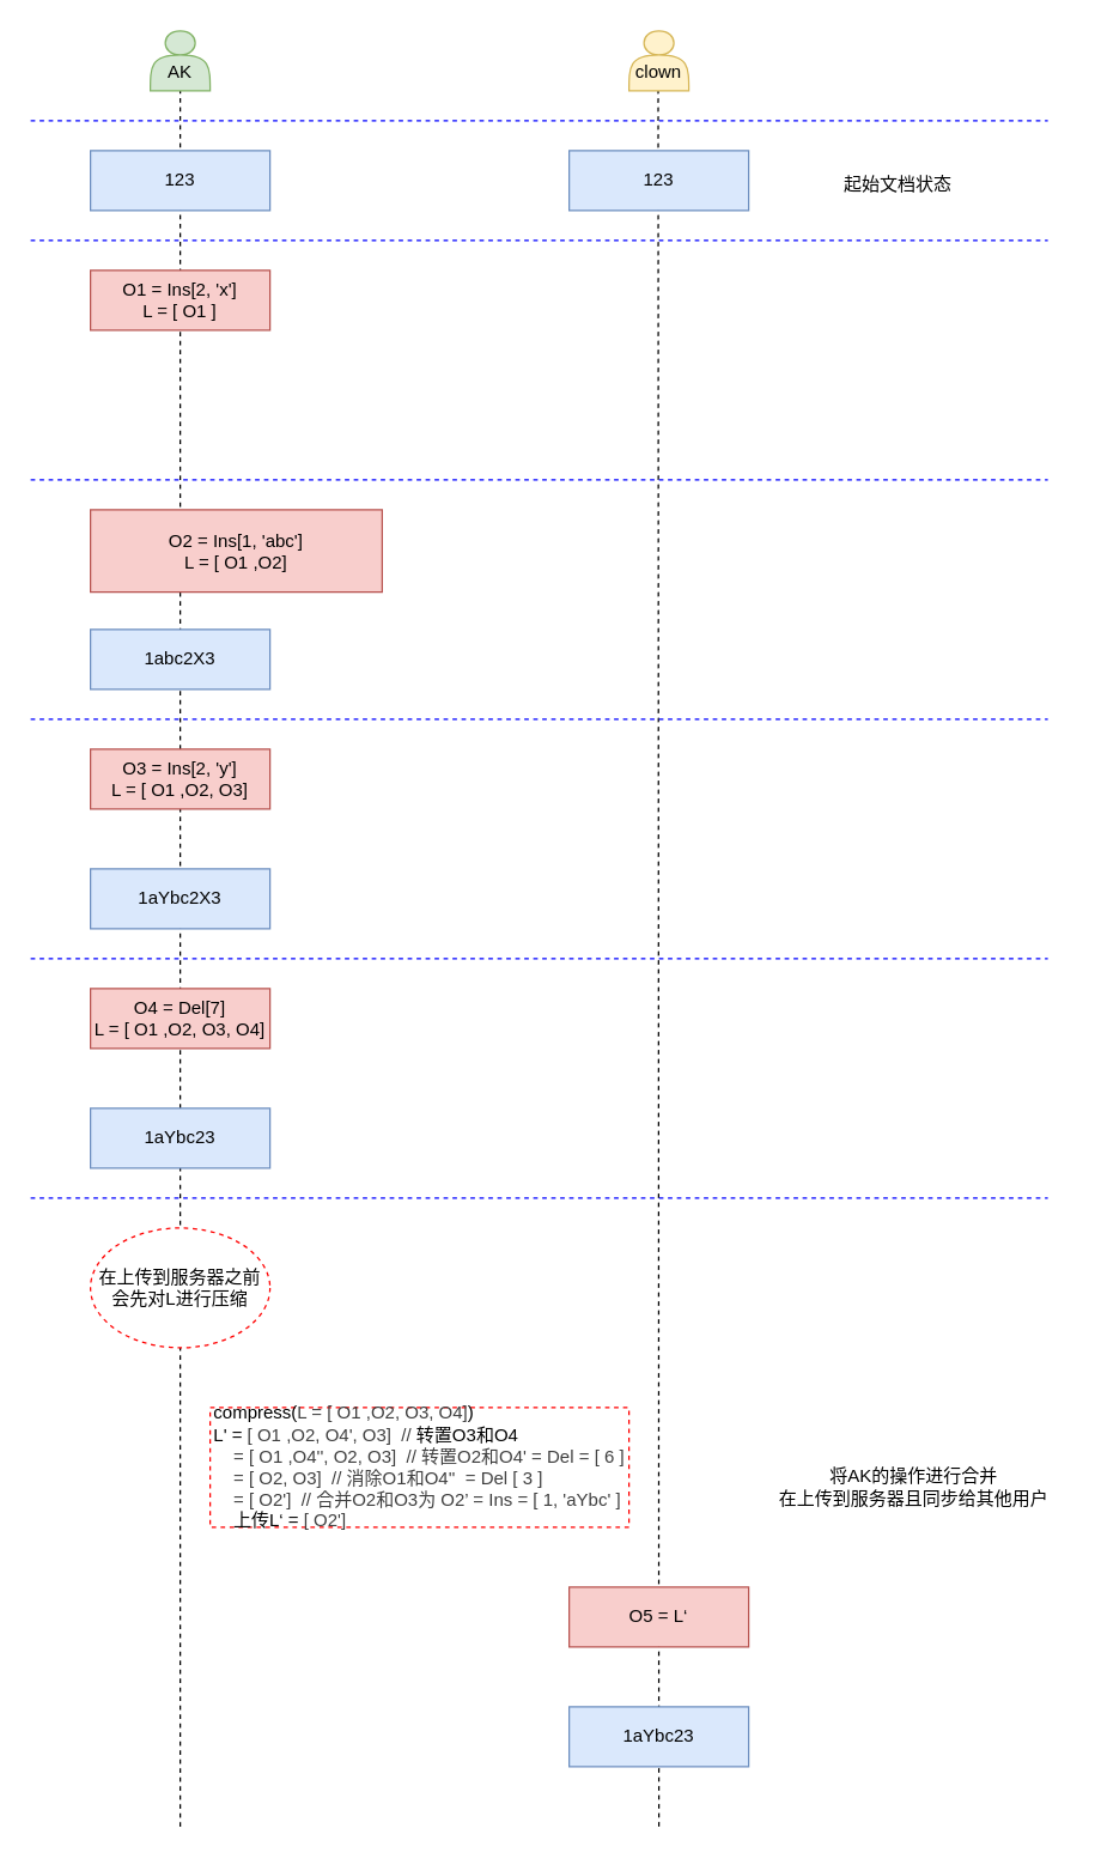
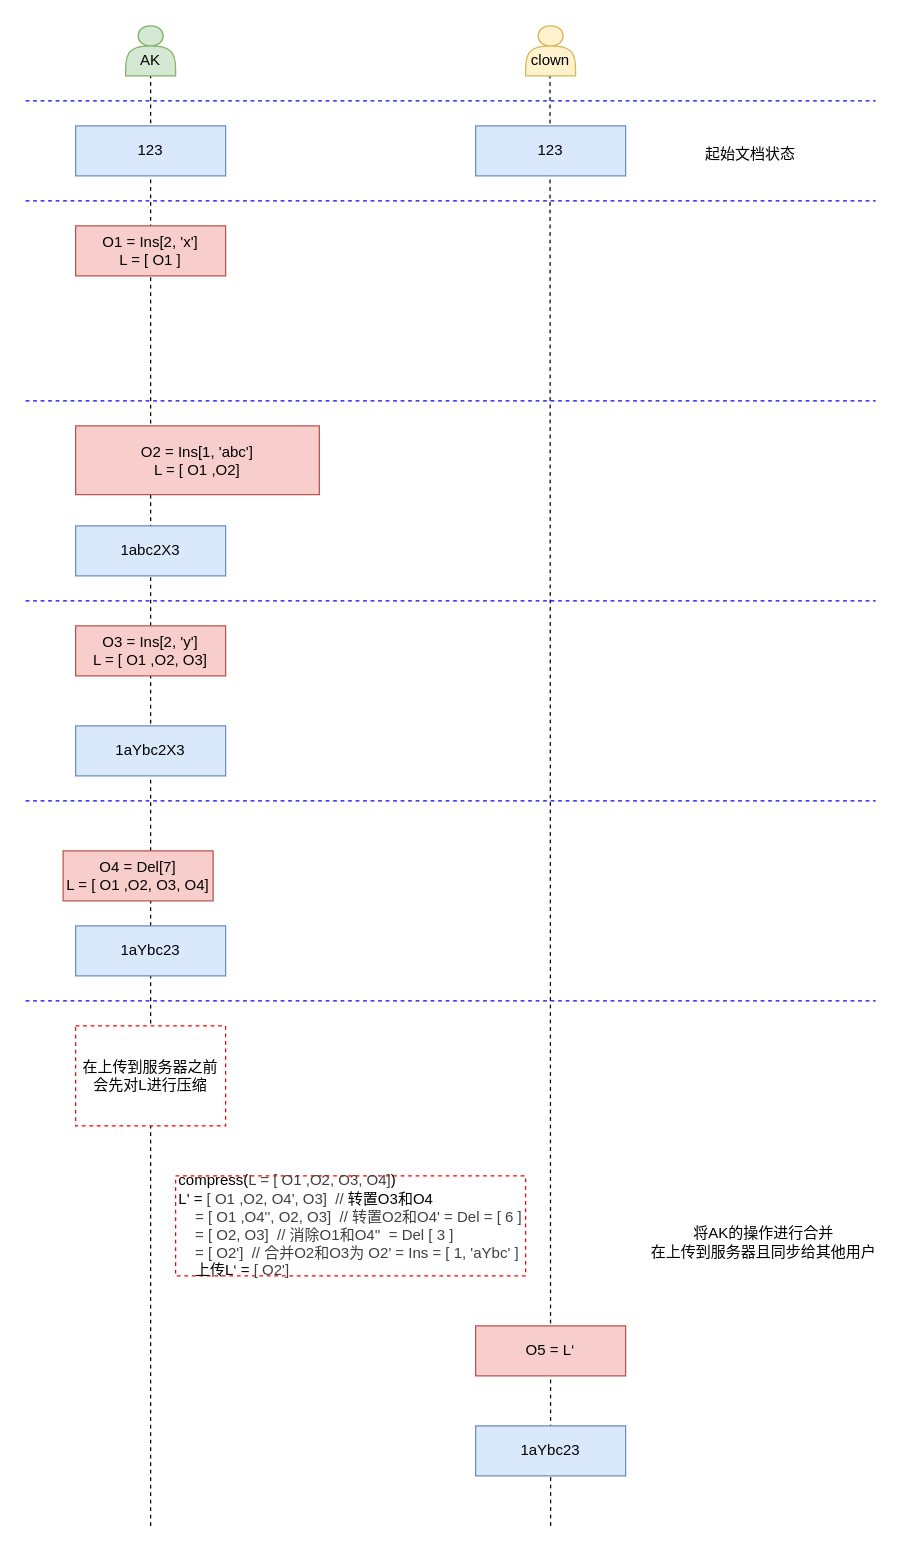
- <mxCell id="20" value="O4 = Del[7]&lt;div&gt;&lt;span style=&quot;background-color: transparent;&quot;&gt;L = [ O1 ,O2, O3, O4]&lt;/span&gt;&lt;/div&gt;" style="rounded=0;whiteSpace=wrap;html=1;fillColor=#f8cecc;strokeColor=#b85450;" vertex="1" parent="1"><mxGeometry x="60" y="660" width="120" height="40" as="geometry" /></mxCell>
+ <mxCell id="20" value="O4 = Del[7]&lt;div&gt;&lt;span style=&quot;background-color: transparent;&quot;&gt;L = [ O1 ,O2, O3, O4]&lt;/span&gt;&lt;/div&gt;" style="rounded=0;whiteSpace=wrap;html=1;fillColor=#f8cecc;strokeColor=#b85450;" vertex="1" parent="1"><mxGeometry x="50" y="680" width="120" height="40" as="geometry" /></mxCell>
- <mxCell id="22" value="在上传到服务器之前会先对L进行压缩" style="ellipse;whiteSpace=wrap;html=1;dashed=1;strokeColor=#FF0000;verticalAlign=middle;" vertex="1" parent="1"><mxGeometry x="60" y="820" width="120" height="80" as="geometry" /></mxCell>
+ <mxCell id="22" value="在上传到服务器之前会先对L进行压缩" style="rounded=0;whiteSpace=wrap;html=1;dashed=1;strokeColor=#FF0000;verticalAlign=middle;" vertex="1" parent="1"><mxGeometry x="60" y="820" width="120" height="80" as="geometry" /></mxCell>
